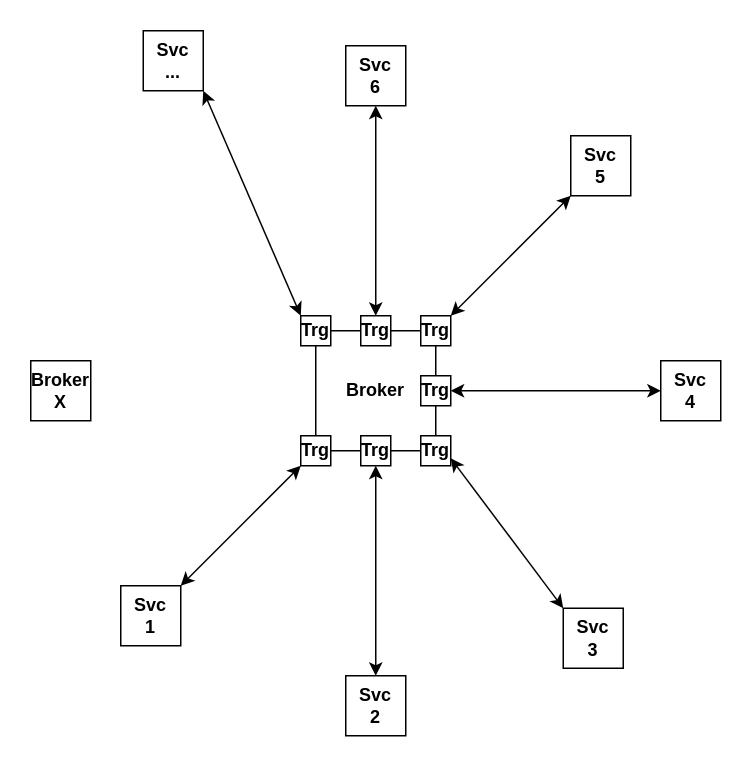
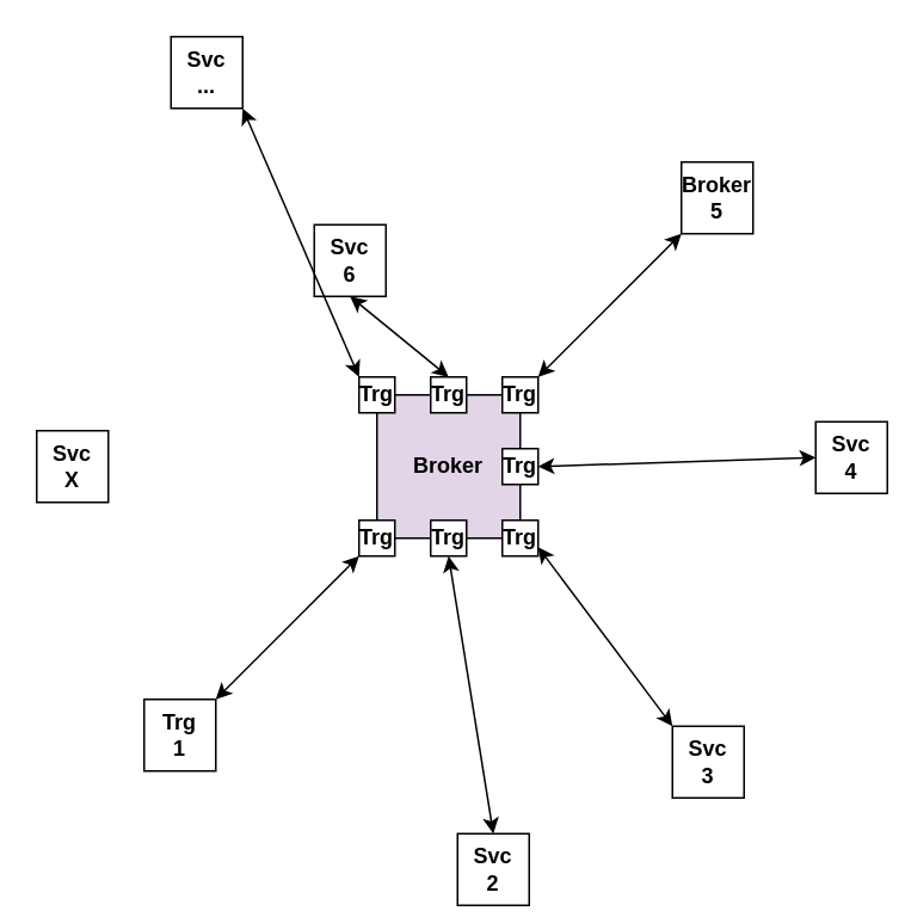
- <mxCell id="3" value="Svc&lt;br&gt;6" style="square;whiteSpace=wrap;html=1;aspect=fixed;fontStyle=1" parent="1" vertex="1"><mxGeometry x="230" y="30" width="40" height="40" as="geometry" /></mxCell>
+ <mxCell id="3" value="Svc&lt;br&gt;6" style="square;whiteSpace=wrap;html=1;aspect=fixed;fontStyle=1" parent="1" vertex="1"><mxGeometry x="175" y="125" width="40" height="40" as="geometry" /></mxCell>
- <mxCell id="8" value="Svc&lt;br&gt;5" style="square;whiteSpace=wrap;html=1;aspect=fixed;fontStyle=1" parent="1" vertex="1"><mxGeometry x="380" y="90" width="40" height="40" as="geometry" /></mxCell>
+ <mxCell id="8" value="Broker&lt;br&gt;5" style="square;whiteSpace=wrap;html=1;aspect=fixed;fontStyle=1" parent="1" vertex="1"><mxGeometry x="380" y="90" width="40" height="40" as="geometry" /></mxCell>
- <mxCell id="6" value="Broker&lt;br&gt;X" style="square;whiteSpace=wrap;html=1;aspect=fixed;fontStyle=1" parent="1" vertex="1"><mxGeometry x="20" y="240" width="40" height="40" as="geometry" /></mxCell>
+ <mxCell id="6" value="Svc&lt;br&gt;X" style="square;whiteSpace=wrap;html=1;aspect=fixed;fontStyle=1" parent="1" vertex="1"><mxGeometry x="20" y="240" width="40" height="40" as="geometry" /></mxCell>
- <mxCell id="2" value="Broker" style="whiteSpace=wrap;html=1;aspect=fixed;fontStyle=1" parent="1" vertex="1"><mxGeometry x="210" y="220" width="80" height="80" as="geometry" /></mxCell>
+ <mxCell id="2" value="Broker" style="whiteSpace=wrap;html=1;aspect=fixed;fontStyle=1;fillColor=#e1d5e7;" parent="1" vertex="1"><mxGeometry x="210" y="220" width="80" height="80" as="geometry" /></mxCell>
- <mxCell id="5" value="Svc&lt;br&gt;4" style="square;whiteSpace=wrap;html=1;aspect=fixed;fontStyle=1" parent="1" vertex="1"><mxGeometry x="440" y="240" width="40" height="40" as="geometry" /></mxCell>
+ <mxCell id="5" value="Svc&lt;br&gt;4" style="square;whiteSpace=wrap;html=1;aspect=fixed;fontStyle=1" parent="1" vertex="1"><mxGeometry x="455" y="235" width="40" height="40" as="geometry" /></mxCell>
- <mxCell id="10" value="Svc&lt;br&gt;1" style="square;whiteSpace=wrap;html=1;aspect=fixed;fontStyle=1" parent="1" vertex="1"><mxGeometry x="80" y="390" width="40" height="40" as="geometry" /></mxCell>
+ <mxCell id="10" value="Trg&lt;br&gt;1" style="square;whiteSpace=wrap;html=1;aspect=fixed;fontStyle=1" parent="1" vertex="1"><mxGeometry x="80" y="390" width="40" height="40" as="geometry" /></mxCell>
- <mxCell id="4" value="Svc&lt;br&gt;2" style="square;whiteSpace=wrap;html=1;aspect=fixed;fontStyle=1" parent="1" vertex="1"><mxGeometry x="230" y="450" width="40" height="40" as="geometry" /></mxCell>
+ <mxCell id="4" value="Svc&lt;br&gt;2" style="square;whiteSpace=wrap;html=1;aspect=fixed;fontStyle=1" parent="1" vertex="1"><mxGeometry x="255" y="465" width="40" height="40" as="geometry" /></mxCell>
